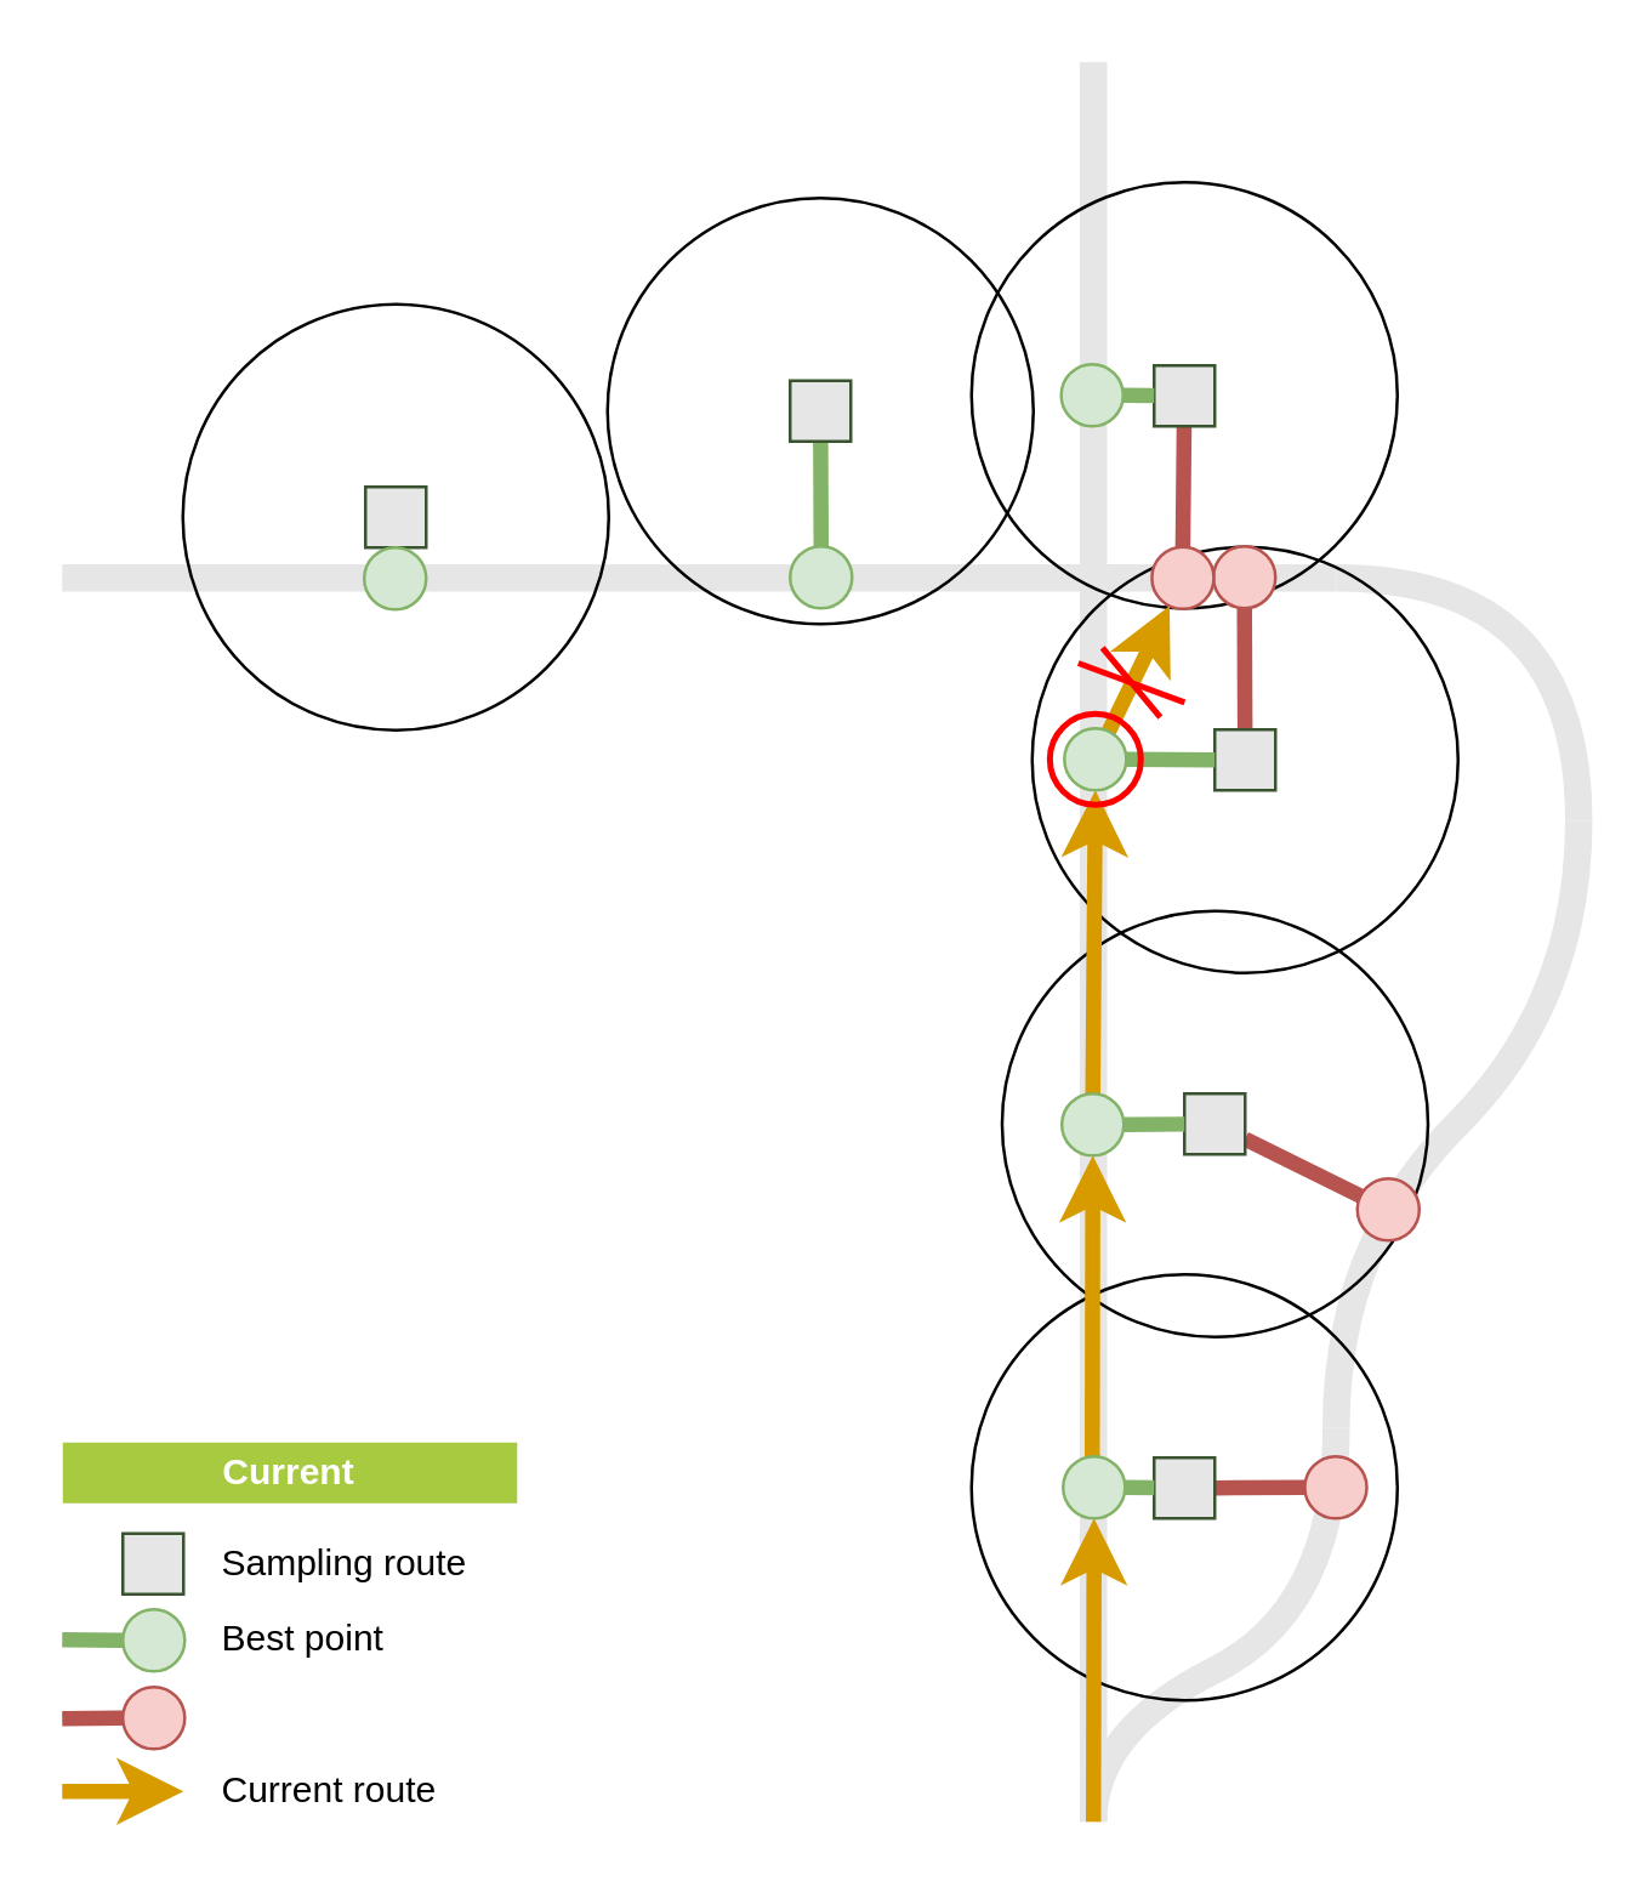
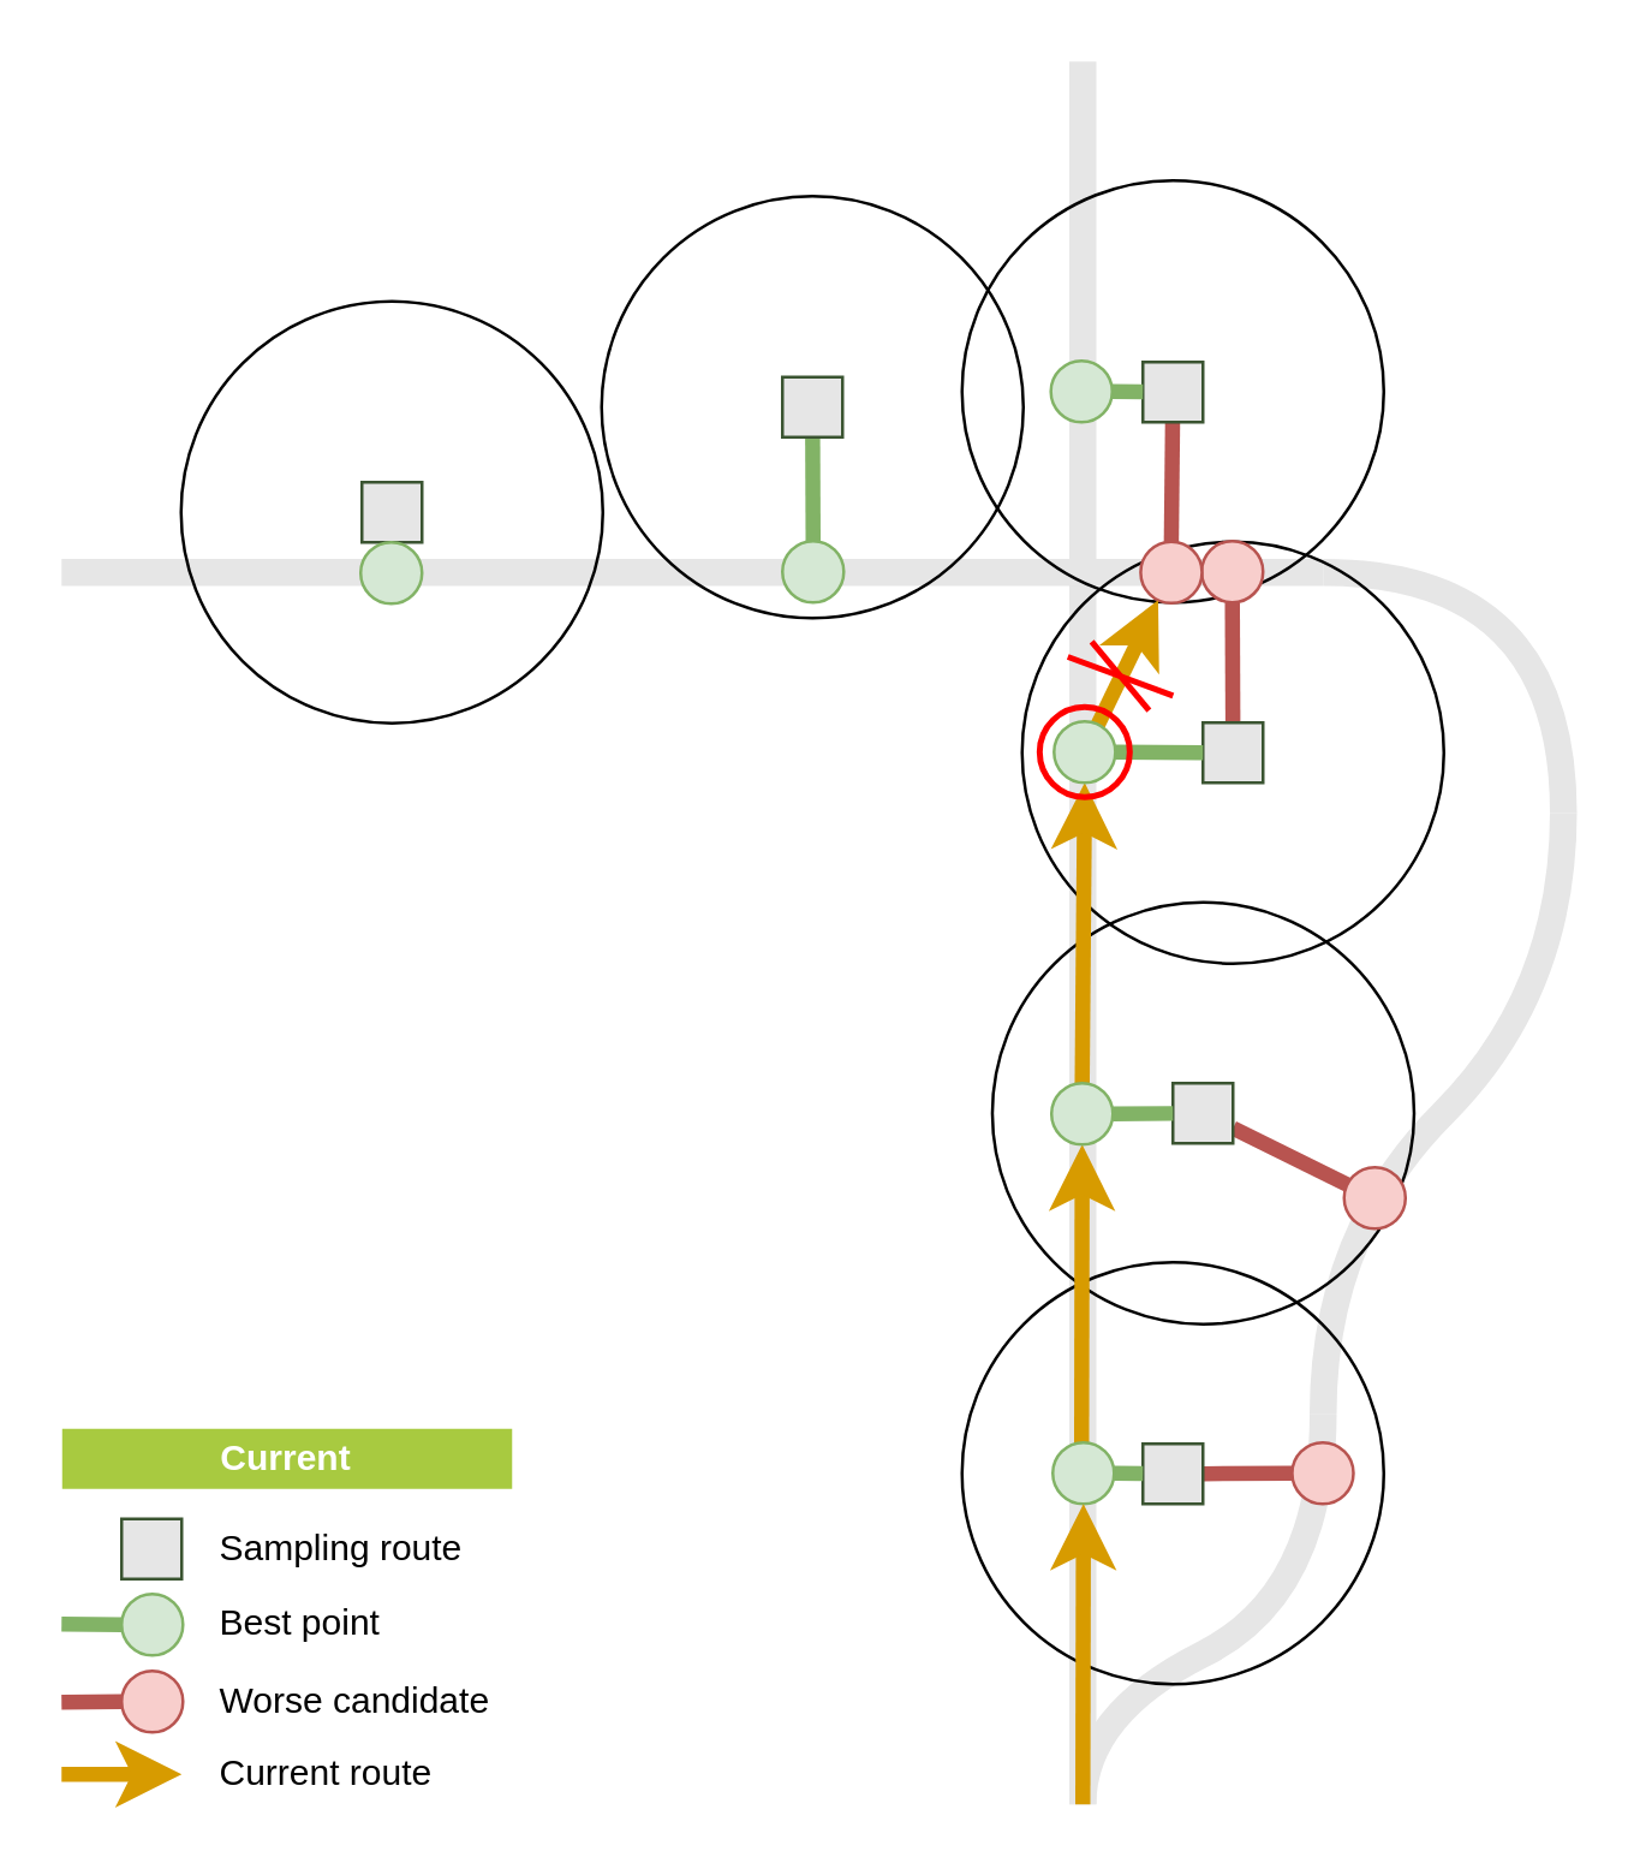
+ <mxCell id="47" value="&lt;span style=&quot;text-align: right&quot;&gt;Worse candidate&lt;/span&gt;" style="text;html=1;strokeColor=none;fillColor=none;align=left;verticalAlign=middle;whiteSpace=wrap;rounded=0;" parent="1" vertex="1"><mxGeometry x="70.63" y="556" width="99.37" height="20" as="geometry" /></mxCell>
